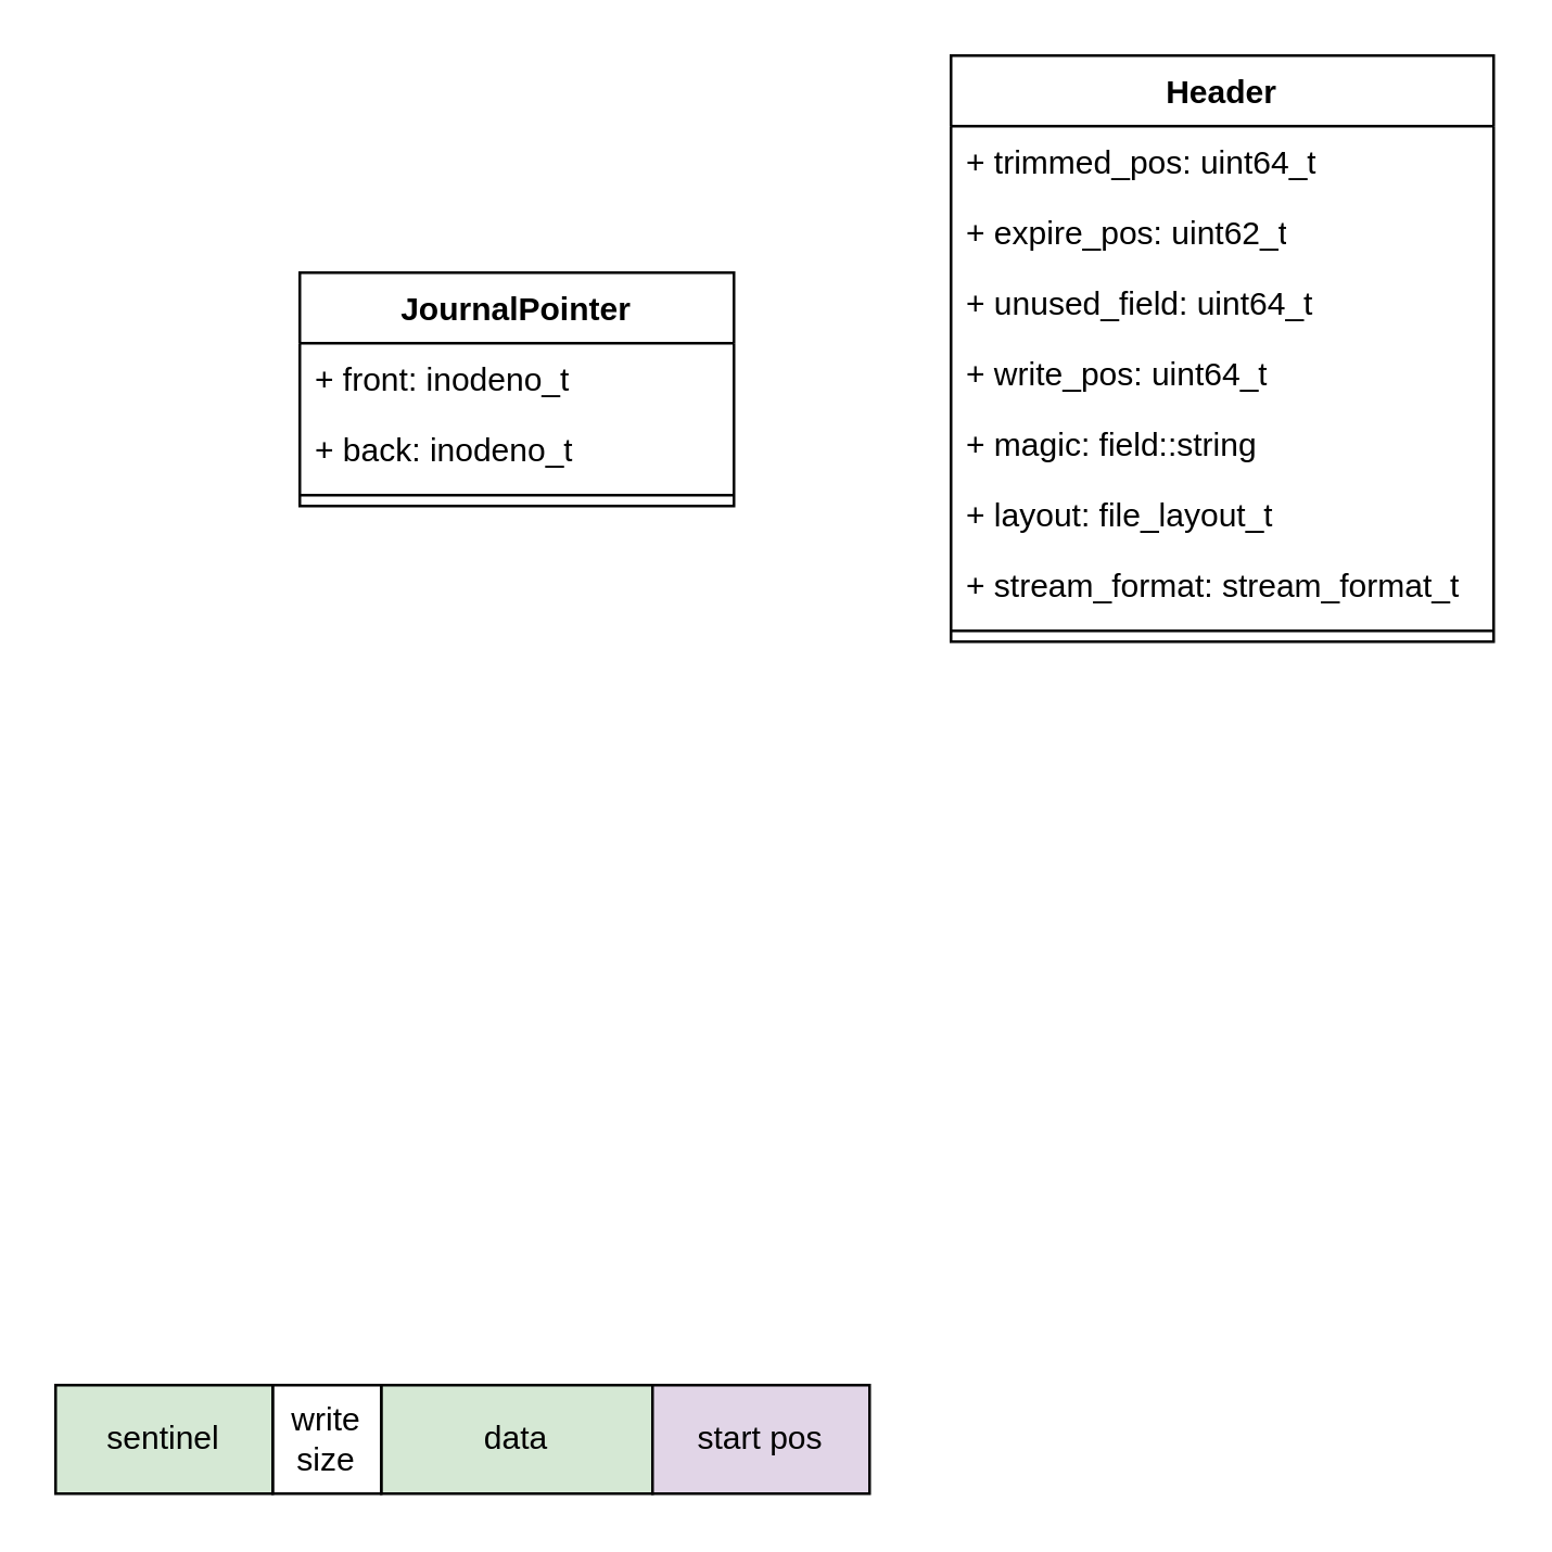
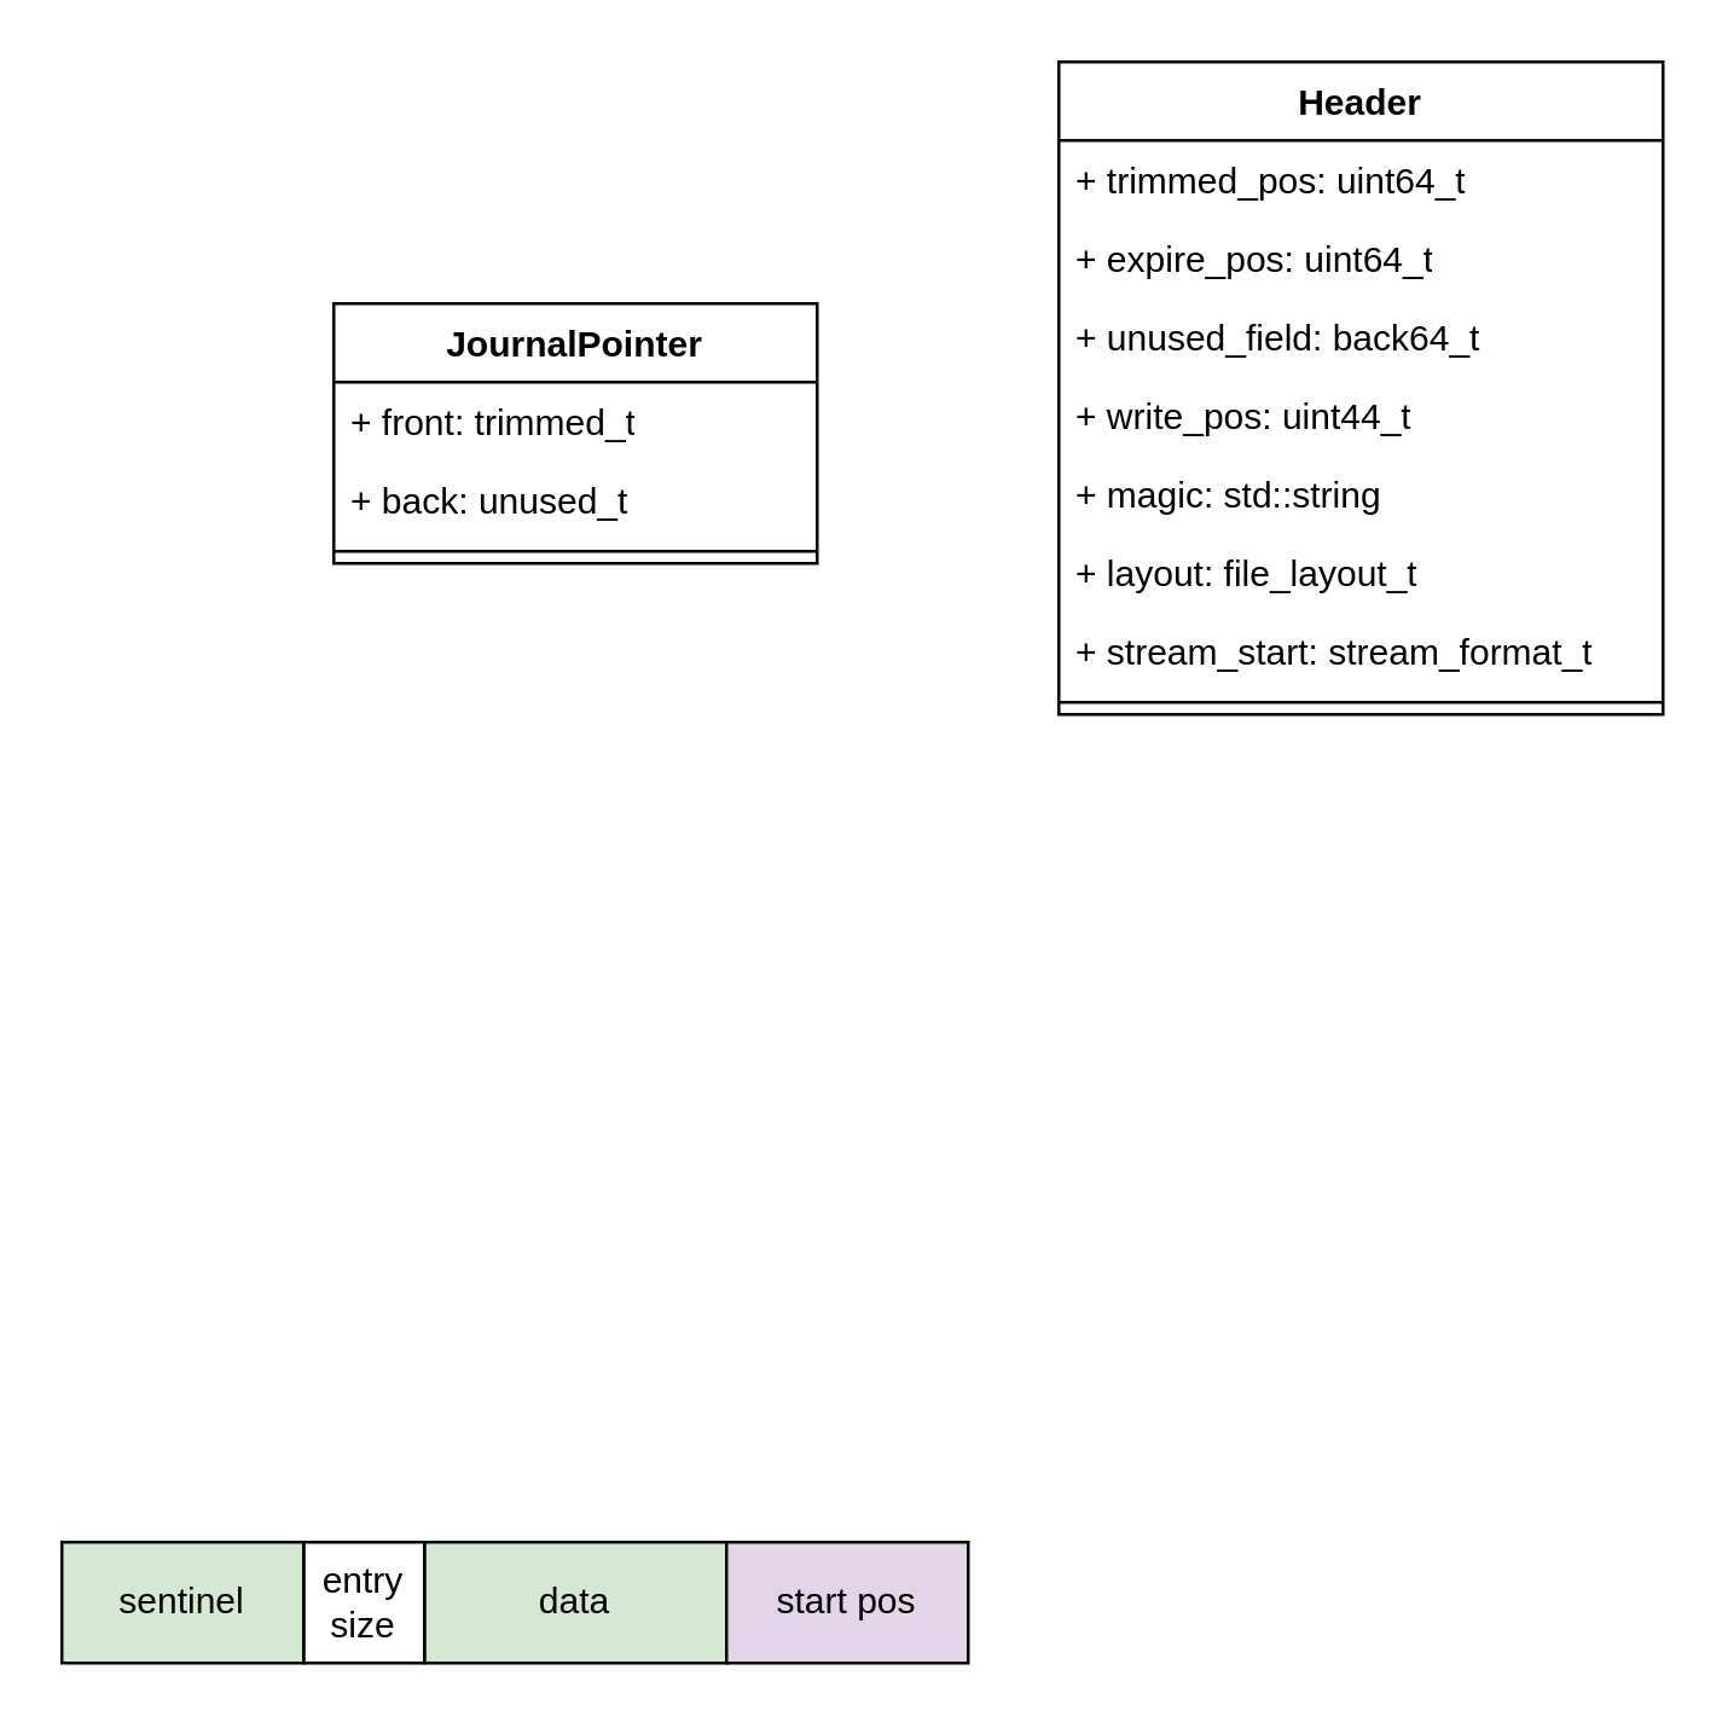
- <mxCell id="8" value="+ expire_pos: uint62_t" style="text;strokeColor=none;fillColor=none;align=left;verticalAlign=top;spacingLeft=4;spacingRight=4;overflow=hidden;rotatable=0;points=[[0,0.5],[1,0.5]];portConstraint=eastwest;whiteSpace=wrap;html=1;" parent="6" vertex="1"><mxGeometry y="52" width="200" height="26" as="geometry" /></mxCell>
+ <mxCell id="8" value="+ expire_pos: uint64_t" style="text;strokeColor=none;fillColor=none;align=left;verticalAlign=top;spacingLeft=4;spacingRight=4;overflow=hidden;rotatable=0;points=[[0,0.5],[1,0.5]];portConstraint=eastwest;whiteSpace=wrap;html=1;" parent="6" vertex="1"><mxGeometry y="52" width="200" height="26" as="geometry" /></mxCell>
- <mxCell id="9" value="+ unused_field: uint64_t" style="text;strokeColor=none;fillColor=none;align=left;verticalAlign=top;spacingLeft=4;spacingRight=4;overflow=hidden;rotatable=0;points=[[0,0.5],[1,0.5]];portConstraint=eastwest;whiteSpace=wrap;html=1;" parent="6" vertex="1"><mxGeometry y="78" width="200" height="26" as="geometry" /></mxCell>
+ <mxCell id="9" value="+ unused_field: back64_t" style="text;strokeColor=none;fillColor=none;align=left;verticalAlign=top;spacingLeft=4;spacingRight=4;overflow=hidden;rotatable=0;points=[[0,0.5],[1,0.5]];portConstraint=eastwest;whiteSpace=wrap;html=1;" parent="6" vertex="1"><mxGeometry y="78" width="200" height="26" as="geometry" /></mxCell>
- <mxCell id="10" value="+ write_pos: uint64_t" style="text;strokeColor=none;fillColor=none;align=left;verticalAlign=top;spacingLeft=4;spacingRight=4;overflow=hidden;rotatable=0;points=[[0,0.5],[1,0.5]];portConstraint=eastwest;whiteSpace=wrap;html=1;" parent="6" vertex="1"><mxGeometry y="104" width="200" height="26" as="geometry" /></mxCell>
+ <mxCell id="10" value="+ write_pos: uint44_t" style="text;strokeColor=none;fillColor=none;align=left;verticalAlign=top;spacingLeft=4;spacingRight=4;overflow=hidden;rotatable=0;points=[[0,0.5],[1,0.5]];portConstraint=eastwest;whiteSpace=wrap;html=1;" parent="6" vertex="1"><mxGeometry y="104" width="200" height="26" as="geometry" /></mxCell>
- <mxCell id="3" value="+ front: inodeno_t" style="text;strokeColor=none;fillColor=none;align=left;verticalAlign=top;spacingLeft=4;spacingRight=4;overflow=hidden;rotatable=0;points=[[0,0.5],[1,0.5]];portConstraint=eastwest;whiteSpace=wrap;html=1;" parent="2" vertex="1"><mxGeometry y="26" width="160" height="26" as="geometry" /></mxCell>
+ <mxCell id="3" value="+ front: trimmed_t" style="text;strokeColor=none;fillColor=none;align=left;verticalAlign=top;spacingLeft=4;spacingRight=4;overflow=hidden;rotatable=0;points=[[0,0.5],[1,0.5]];portConstraint=eastwest;whiteSpace=wrap;html=1;" parent="2" vertex="1"><mxGeometry y="26" width="160" height="26" as="geometry" /></mxCell>
- <mxCell id="11" value="+ magic: field::string" style="text;strokeColor=none;fillColor=none;align=left;verticalAlign=top;spacingLeft=4;spacingRight=4;overflow=hidden;rotatable=0;points=[[0,0.5],[1,0.5]];portConstraint=eastwest;whiteSpace=wrap;html=1;" parent="6" vertex="1"><mxGeometry y="130" width="200" height="26" as="geometry" /></mxCell>
+ <mxCell id="11" value="+ magic: std::string" style="text;strokeColor=none;fillColor=none;align=left;verticalAlign=top;spacingLeft=4;spacingRight=4;overflow=hidden;rotatable=0;points=[[0,0.5],[1,0.5]];portConstraint=eastwest;whiteSpace=wrap;html=1;" parent="6" vertex="1"><mxGeometry y="130" width="200" height="26" as="geometry" /></mxCell>
- <mxCell id="4" value="+ back: inodeno_t" style="text;strokeColor=none;fillColor=none;align=left;verticalAlign=top;spacingLeft=4;spacingRight=4;overflow=hidden;rotatable=0;points=[[0,0.5],[1,0.5]];portConstraint=eastwest;whiteSpace=wrap;html=1;" parent="2" vertex="1"><mxGeometry y="52" width="160" height="26" as="geometry" /></mxCell>
+ <mxCell id="4" value="+ back: unused_t" style="text;strokeColor=none;fillColor=none;align=left;verticalAlign=top;spacingLeft=4;spacingRight=4;overflow=hidden;rotatable=0;points=[[0,0.5],[1,0.5]];portConstraint=eastwest;whiteSpace=wrap;html=1;" parent="2" vertex="1"><mxGeometry y="52" width="160" height="26" as="geometry" /></mxCell>
- <mxCell id="13" value="+ stream_format: stream_format_t" style="text;strokeColor=none;fillColor=none;align=left;verticalAlign=top;spacingLeft=4;spacingRight=4;overflow=hidden;rotatable=0;points=[[0,0.5],[1,0.5]];portConstraint=eastwest;whiteSpace=wrap;html=1;" parent="6" vertex="1"><mxGeometry y="182" width="200" height="26" as="geometry" /></mxCell>
+ <mxCell id="13" value="+ stream_start: stream_format_t" style="text;strokeColor=none;fillColor=none;align=left;verticalAlign=top;spacingLeft=4;spacingRight=4;overflow=hidden;rotatable=0;points=[[0,0.5],[1,0.5]];portConstraint=eastwest;whiteSpace=wrap;html=1;" parent="6" vertex="1"><mxGeometry y="182" width="200" height="26" as="geometry" /></mxCell>
- <mxCell id="16" value="write size" style="rounded=0;whiteSpace=wrap;html=1;" vertex="1" parent="1"><mxGeometry x="100" y="510" width="40" height="40" as="geometry" /></mxCell>
+ <mxCell id="16" value="entry size" style="rounded=0;whiteSpace=wrap;html=1;" vertex="1" parent="1"><mxGeometry x="100" y="510" width="40" height="40" as="geometry" /></mxCell>
